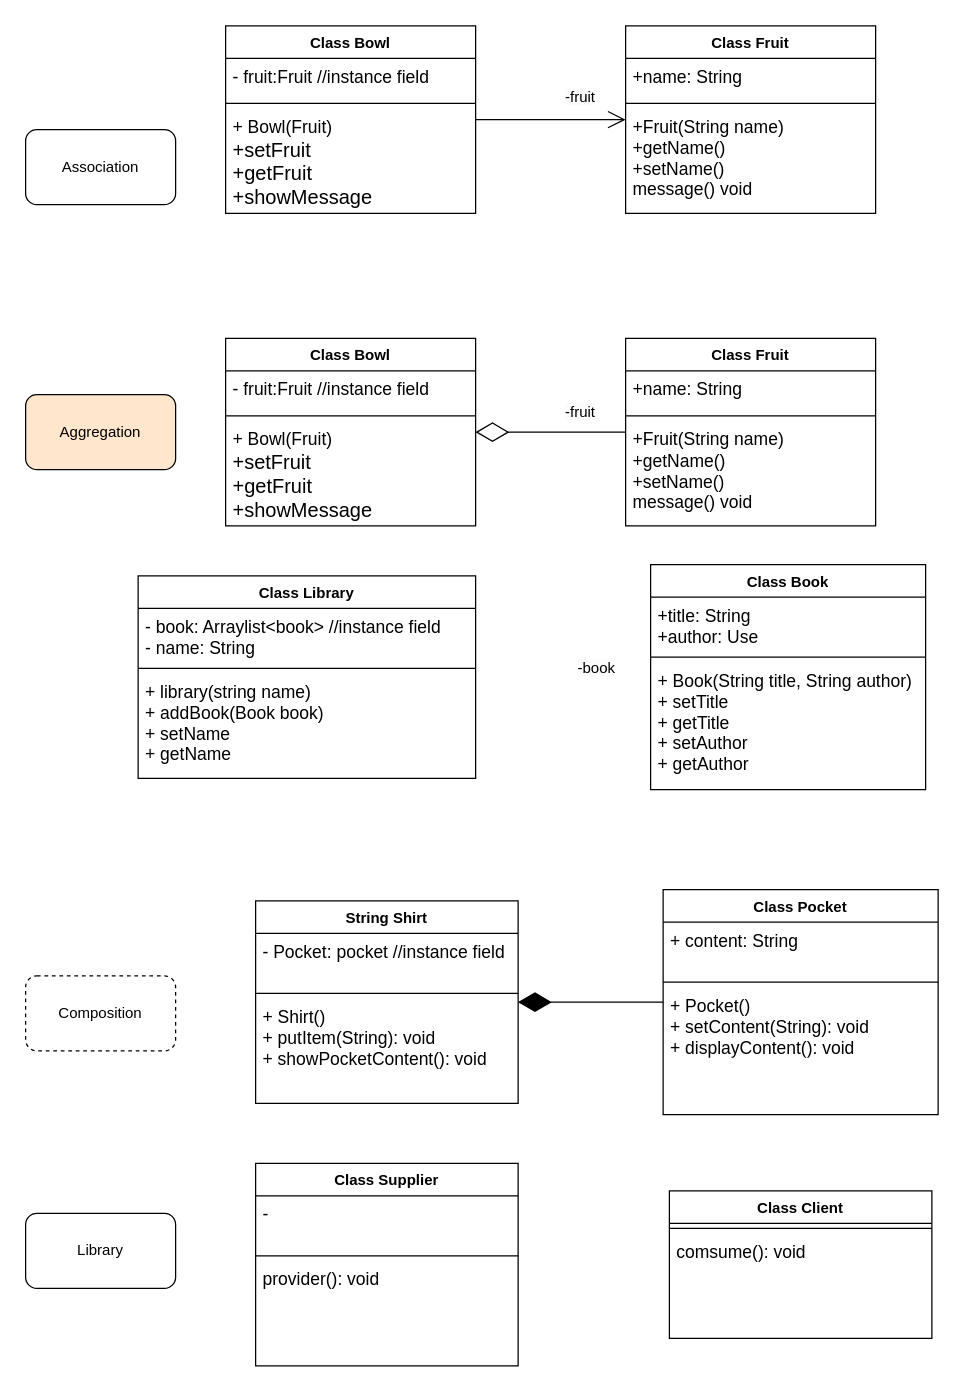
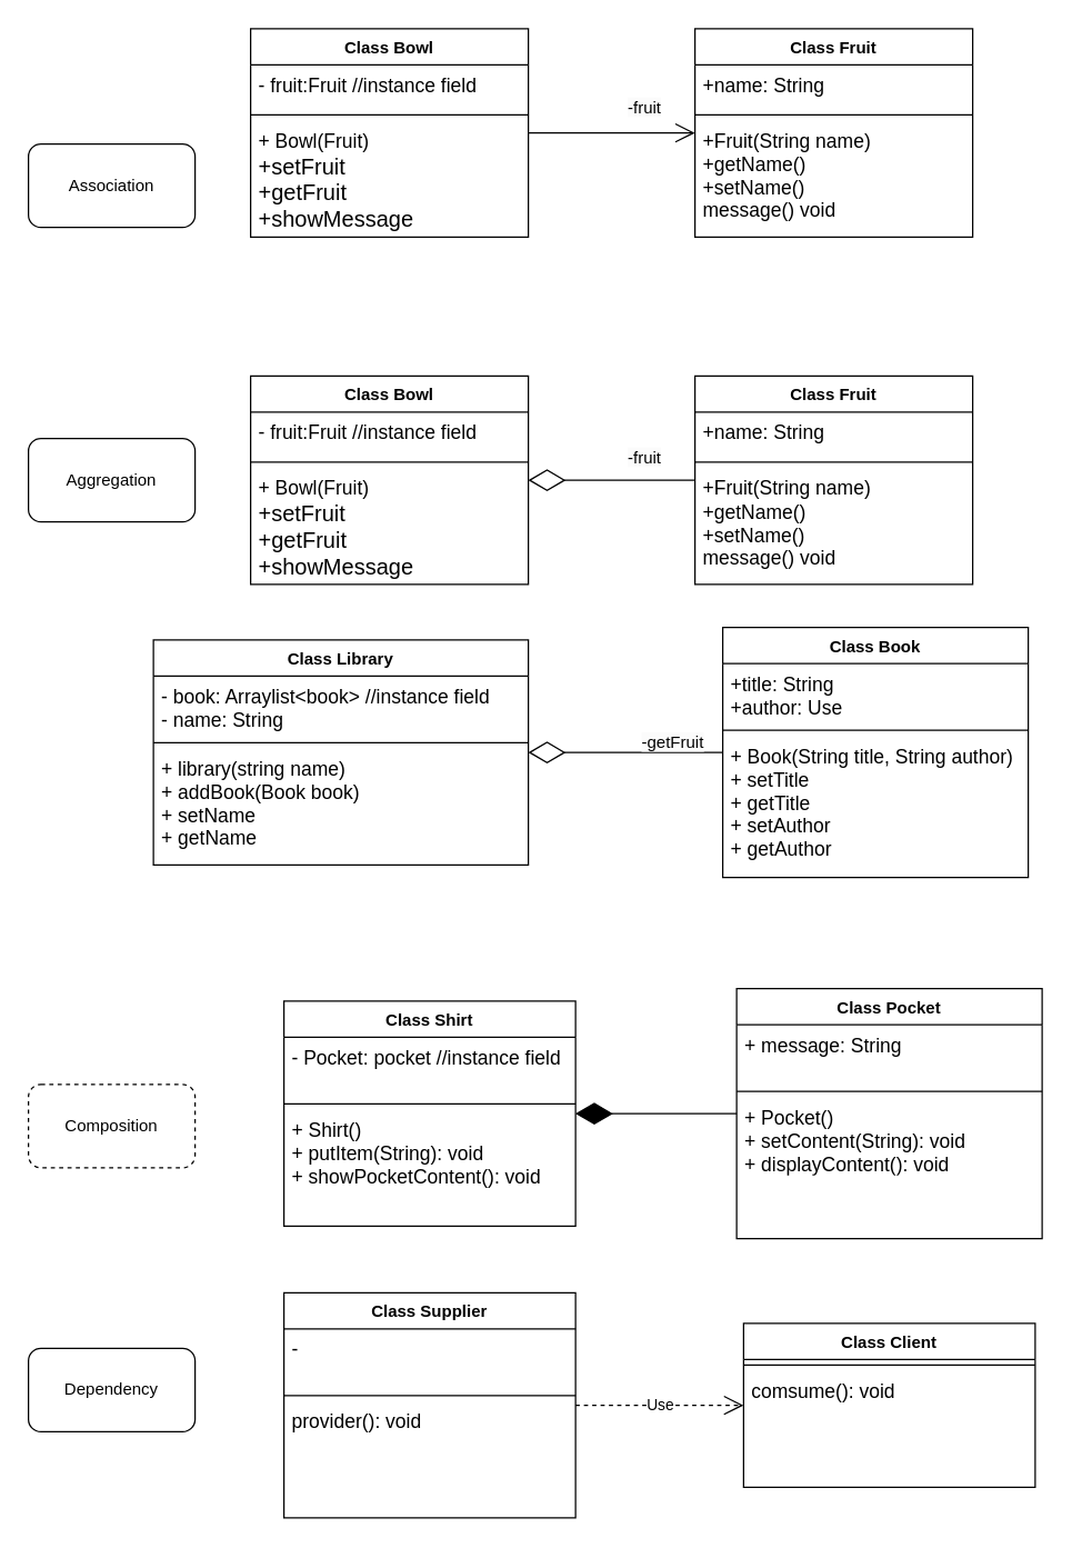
- <mxCell id="21" value="Aggregation" style="rounded=1;whiteSpace=wrap;html=1;fillColor=#ffe6cc;" vertex="1" parent="1"><mxGeometry x="20" y="315" width="120" height="60" as="geometry" /></mxCell>
+ <mxCell id="21" value="Aggregation" style="rounded=1;whiteSpace=wrap;html=1;" vertex="1" parent="1"><mxGeometry x="20" y="315" width="120" height="60" as="geometry" /></mxCell>
- <mxCell id="33" value="&lt;span style=&quot;color: rgb(0, 0, 0); font-family: Helvetica; font-size: 12px; font-style: normal; font-variant-ligatures: normal; font-variant-caps: normal; font-weight: 400; letter-spacing: normal; orphans: 2; text-align: center; text-indent: 0px; text-transform: none; widows: 2; word-spacing: 0px; -webkit-text-stroke-width: 0px; white-space: nowrap; background-color: rgb(251, 251, 251); text-decoration-thickness: initial; text-decoration-style: initial; text-decoration-color: initial; display: inline !important; float: none;&quot;&gt;-book&lt;/span&gt;" style="text;whiteSpace=wrap;html=1;" vertex="1" parent="1"><mxGeometry x="460" y="520" width="90" height="40" as="geometry" /></mxCell>
+ <mxCell id="33" value="&lt;span style=&quot;color: rgb(0, 0, 0); font-family: Helvetica; font-size: 12px; font-style: normal; font-variant-ligatures: normal; font-variant-caps: normal; font-weight: 400; letter-spacing: normal; orphans: 2; text-align: center; text-indent: 0px; text-transform: none; widows: 2; word-spacing: 0px; -webkit-text-stroke-width: 0px; white-space: nowrap; background-color: rgb(251, 251, 251); text-decoration-thickness: initial; text-decoration-style: initial; text-decoration-color: initial; display: inline !important; float: none;&quot;&gt;-getFruit&lt;/span&gt;" style="text;whiteSpace=wrap;html=1;" vertex="1" parent="1"><mxGeometry x="460" y="520" width="90" height="40" as="geometry" /></mxCell>
+ <mxCell id="32" value="" style="endArrow=diamondThin;endFill=0;endSize=24;html=1;rounded=0;" edge="1" parent="1" source="28" target="24"><mxGeometry width="160" relative="1" as="geometry"><mxPoint x="510" y="355" as="sourcePoint" /><mxPoint x="390" y="355" as="targetPoint" /></mxGeometry></mxCell>
- <mxCell id="35" value="String Shirt" style="swimlane;fontStyle=1;align=center;verticalAlign=top;childLayout=stackLayout;horizontal=1;startSize=26;horizontalStack=0;resizeParent=1;resizeParentMax=0;resizeLast=0;collapsible=1;marginBottom=0;whiteSpace=wrap;html=1;" vertex="1" parent="1"><mxGeometry x="204" y="720" width="210" height="162" as="geometry" /></mxCell>
+ <mxCell id="35" value="Class Shirt" style="swimlane;fontStyle=1;align=center;verticalAlign=top;childLayout=stackLayout;horizontal=1;startSize=26;horizontalStack=0;resizeParent=1;resizeParentMax=0;resizeLast=0;collapsible=1;marginBottom=0;whiteSpace=wrap;html=1;" vertex="1" parent="1"><mxGeometry x="204" y="720" width="210" height="162" as="geometry" /></mxCell>
- <mxCell id="40" value="&lt;span style=&quot;font-size: 14px;&quot;&gt;+ content: String&lt;/span&gt;" style="text;strokeColor=none;fillColor=none;align=left;verticalAlign=top;spacingLeft=4;spacingRight=4;overflow=hidden;rotatable=0;points=[[0,0.5],[1,0.5]];portConstraint=eastwest;whiteSpace=wrap;html=1;" vertex="1" parent="39"><mxGeometry y="26" width="220" height="44" as="geometry" /></mxCell>
+ <mxCell id="40" value="&lt;span style=&quot;font-size: 14px;&quot;&gt;+ message: String&lt;/span&gt;" style="text;strokeColor=none;fillColor=none;align=left;verticalAlign=top;spacingLeft=4;spacingRight=4;overflow=hidden;rotatable=0;points=[[0,0.5],[1,0.5]];portConstraint=eastwest;whiteSpace=wrap;html=1;" vertex="1" parent="39"><mxGeometry y="26" width="220" height="44" as="geometry" /></mxCell>
- <mxCell id="44" value="Library" style="rounded=1;whiteSpace=wrap;html=1;" vertex="1" parent="1"><mxGeometry x="20" y="970" width="120" height="60" as="geometry" /></mxCell>
+ <mxCell id="44" value="Dependency" style="rounded=1;whiteSpace=wrap;html=1;" vertex="1" parent="1"><mxGeometry x="20" y="970" width="120" height="60" as="geometry" /></mxCell>
+ <mxCell id="52" value="Use" style="endArrow=open;endSize=12;dashed=1;html=1;rounded=0;" edge="1" parent="1" source="45" target="49"><mxGeometry width="160" relative="1" as="geometry"><mxPoint x="270" y="920" as="sourcePoint" /><mxPoint x="430" y="920" as="targetPoint" /></mxGeometry></mxCell>
